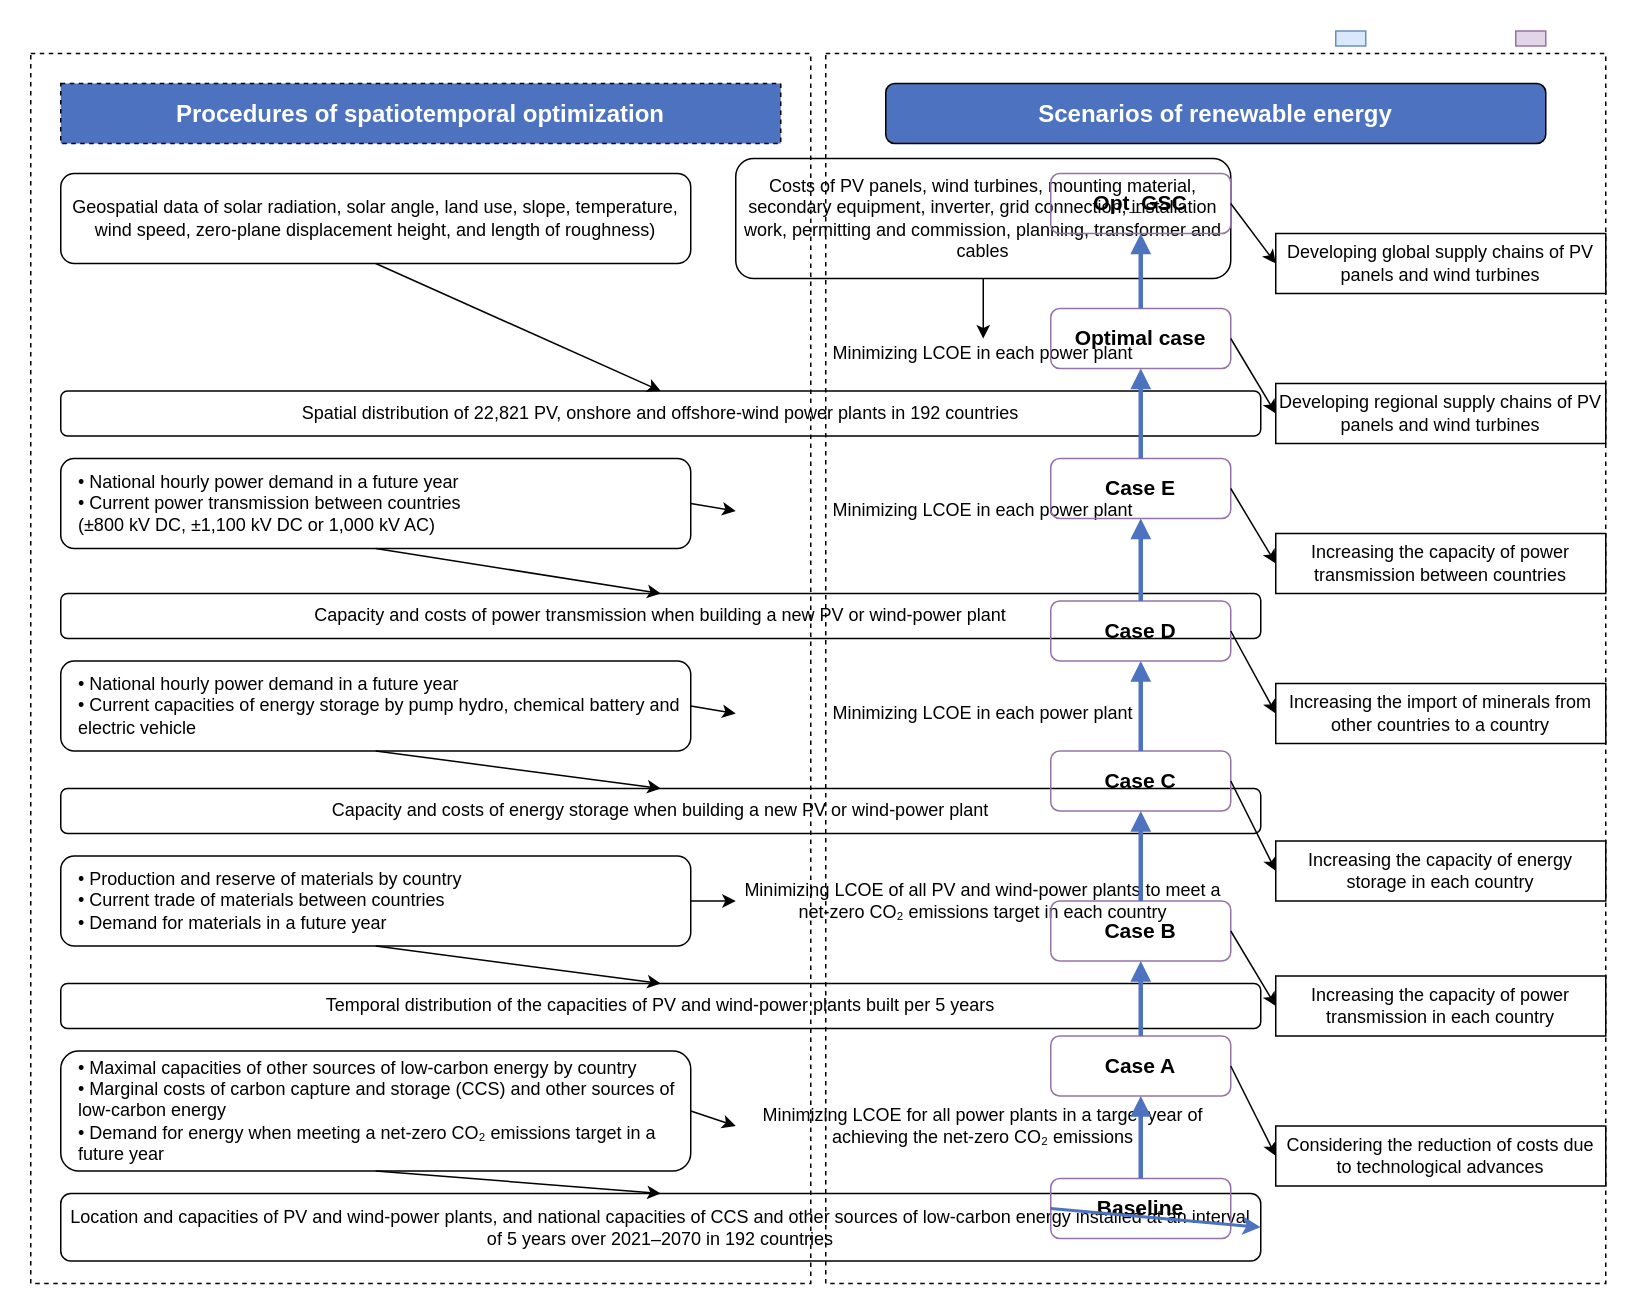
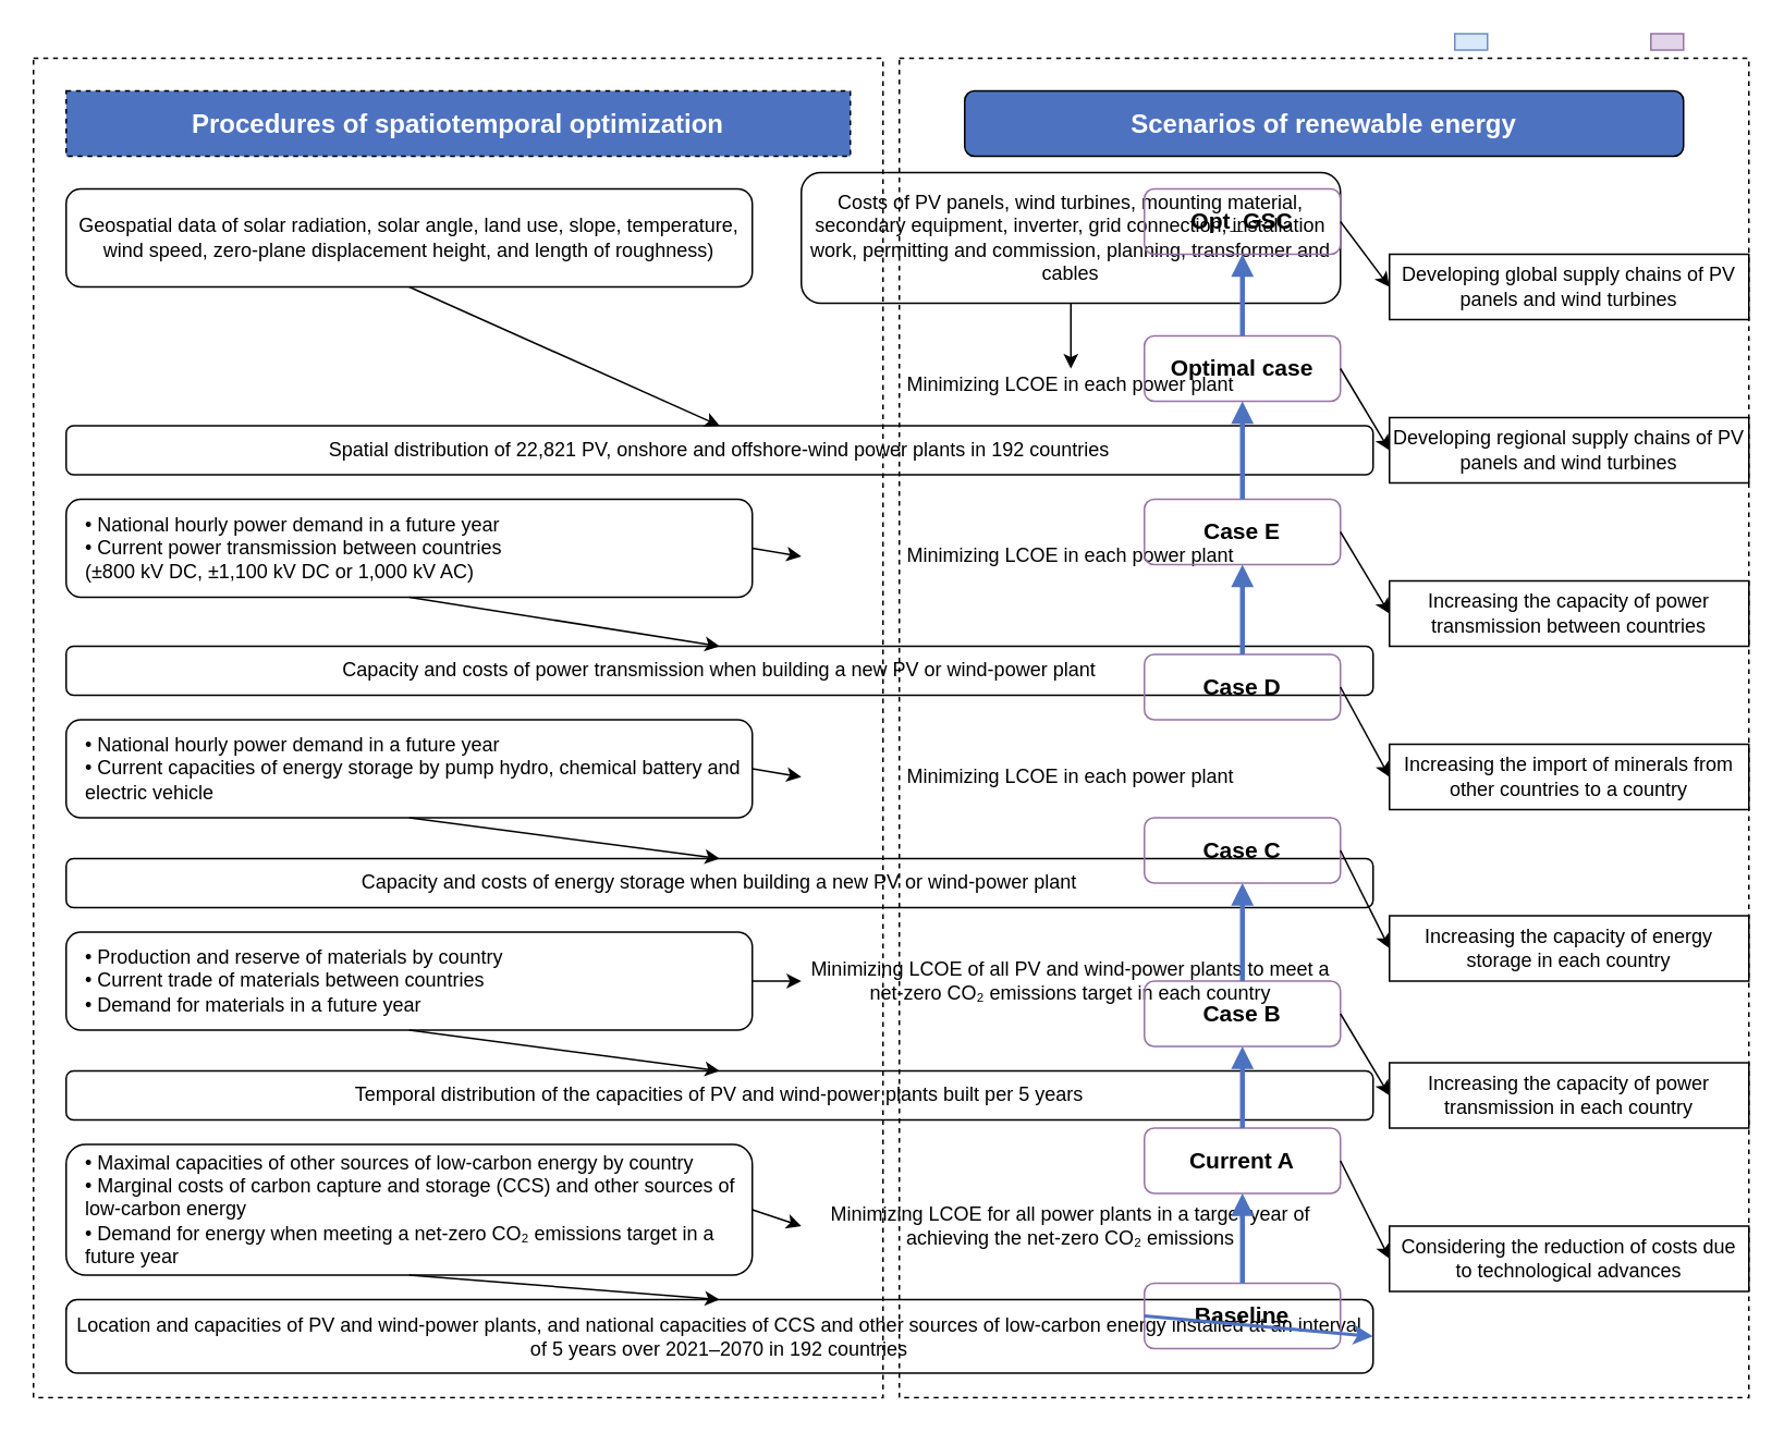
- <mxCell id="40" value="" style="endArrow=block;html=1;rounded=0;exitX=0.5;exitY=0;exitDx=0;exitDy=0;entryX=0.5;entryY=1;entryDx=0;entryDy=0;endFill=1;strokeWidth=3;strokeColor=#4D72C0;" parent="1" source="27" target="29" edge="1"><mxGeometry width="50" height="50" relative="1" as="geometry"><mxPoint x="650" y="445" as="sourcePoint" /><mxPoint x="700" y="395" as="targetPoint" /></mxGeometry></mxCell>
- <mxCell id="23" value="Case A" style="rounded=1;whiteSpace=wrap;html=1;fillColor=none;strokeColor=#9673A6;fontSize=14;fontStyle=1" parent="1" vertex="1"><mxGeometry x="700" y="690" width="120" height="40" as="geometry" /></mxCell>
+ <mxCell id="23" value="Current A" style="rounded=1;whiteSpace=wrap;html=1;fillColor=none;strokeColor=#9673A6;fontSize=14;fontStyle=1" parent="1" vertex="1"><mxGeometry x="700" y="690" width="120" height="40" as="geometry" /></mxCell>
